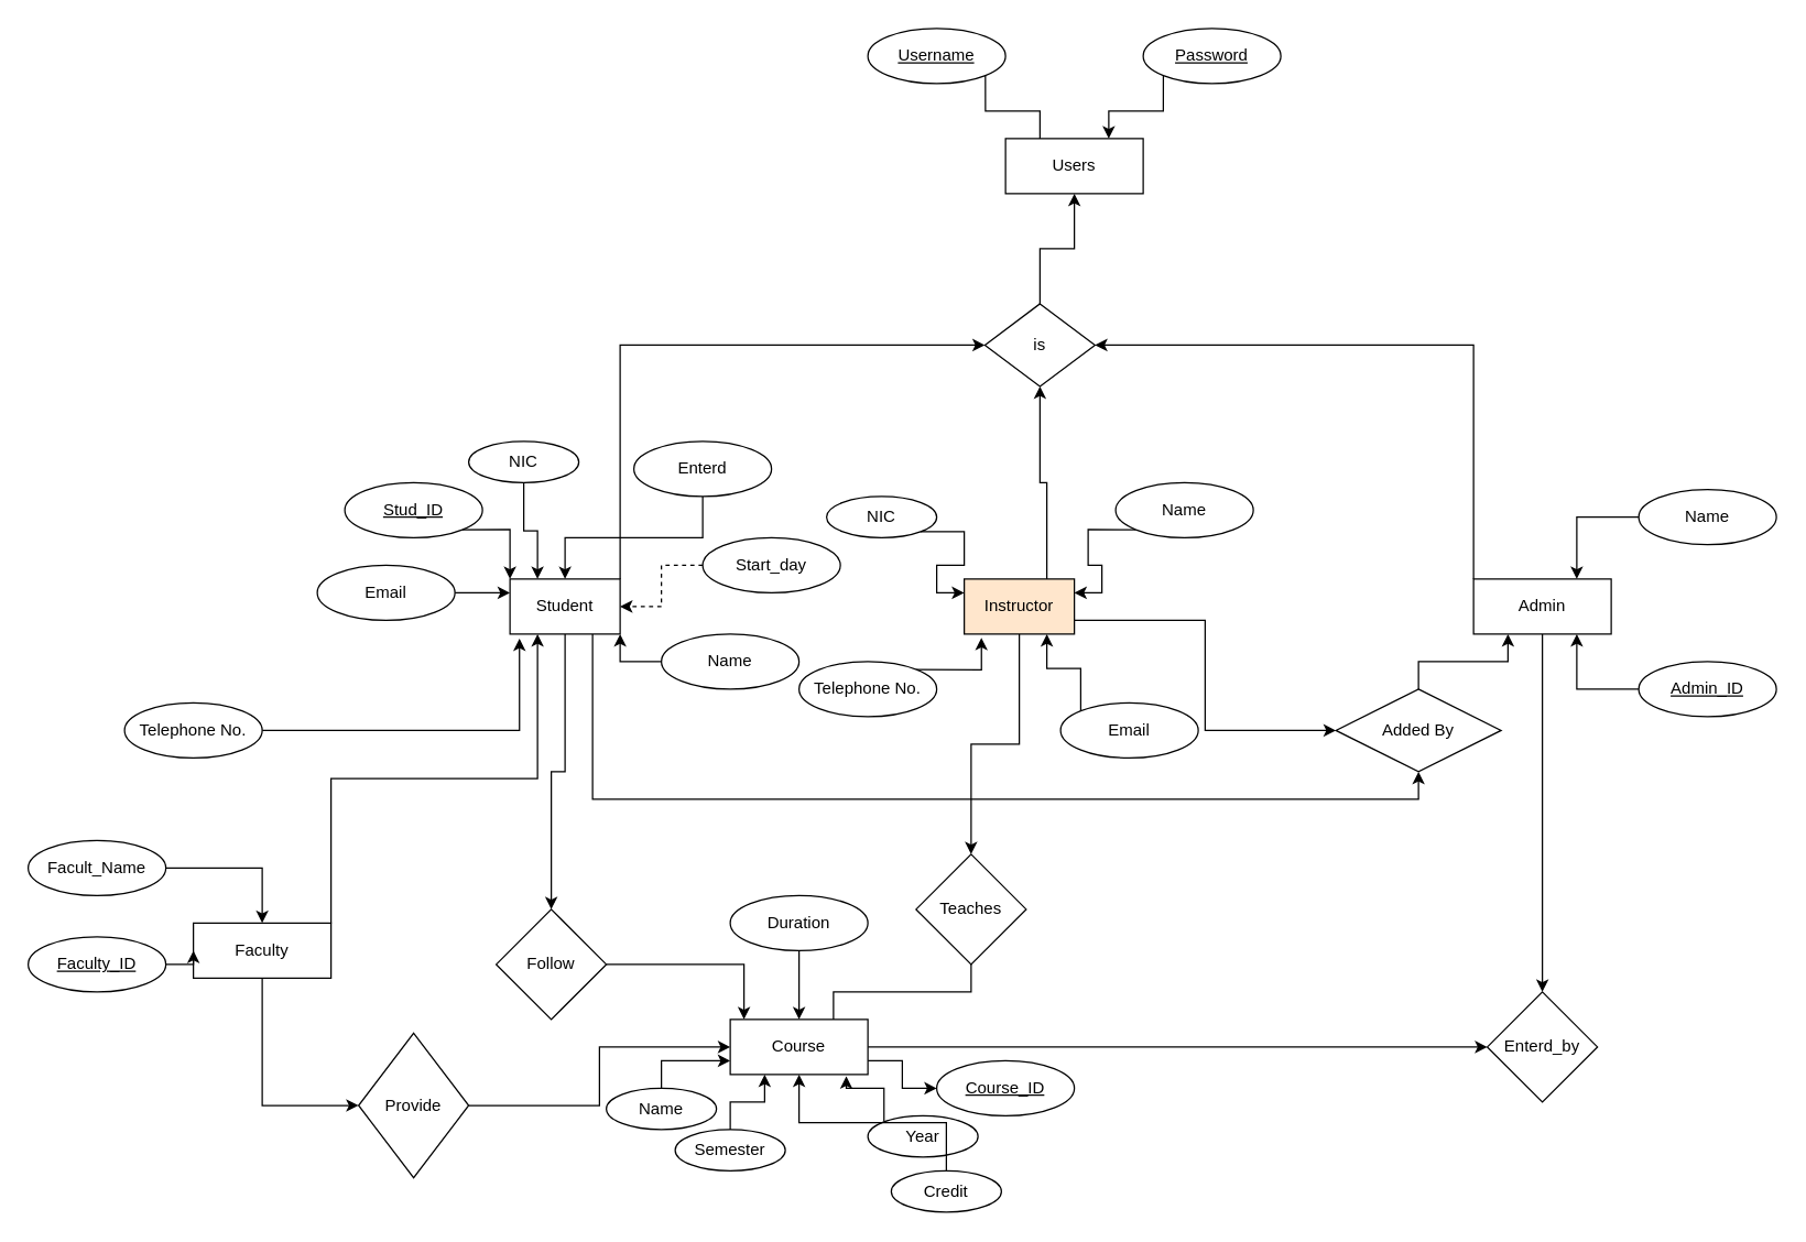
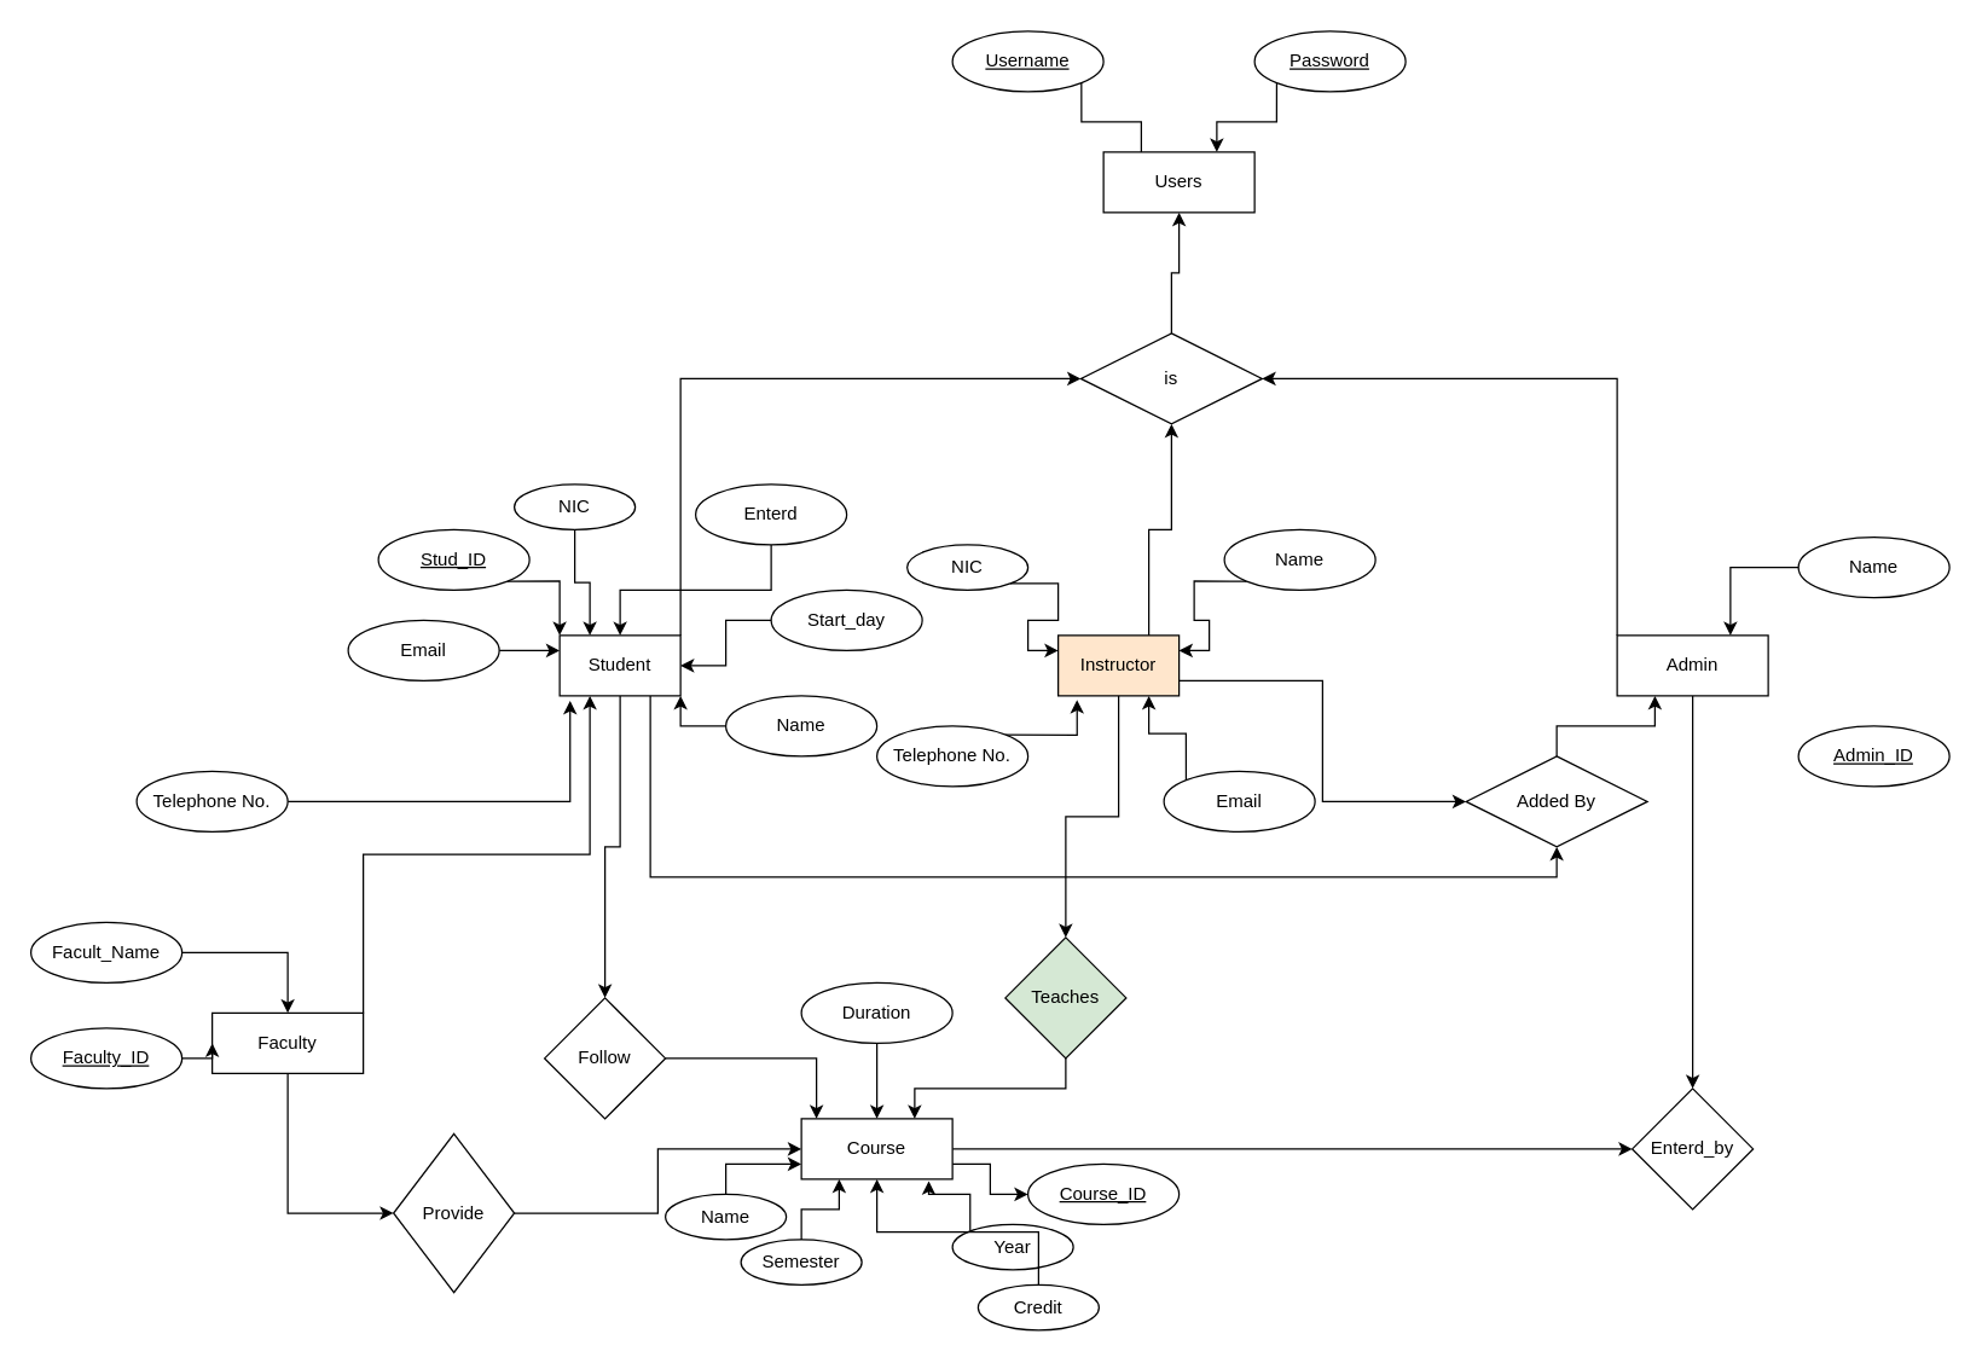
- <mxCell id="44" value="is" style="shape=rhombus;perimeter=rhombusPerimeter;whiteSpace=wrap;html=1;align=center;" vertex="1" parent="1"><mxGeometry x="715" y="220" width="80" height="60" as="geometry" /></mxCell>
+ <mxCell id="44" value="is" style="shape=rhombus;perimeter=rhombusPerimeter;whiteSpace=wrap;html=1;align=center;" vertex="1" parent="1"><mxGeometry x="715" y="220" width="120" height="60" as="geometry" /></mxCell>
- <mxCell id="47" value="" style="edgeStyle=orthogonalEdgeStyle;rounded=0;orthogonalLoop=1;jettySize=auto;html=1;dashed=1;" edge="1" parent="1" source="48" target="5"><mxGeometry relative="1" as="geometry" /></mxCell>
+ <mxCell id="47" value="" style="edgeStyle=orthogonalEdgeStyle;rounded=0;orthogonalLoop=1;jettySize=auto;html=1;" edge="1" parent="1" source="48" target="5"><mxGeometry relative="1" as="geometry" /></mxCell>
- <mxCell id="36" style="edgeStyle=orthogonalEdgeStyle;rounded=0;orthogonalLoop=1;jettySize=auto;html=1;exitX=0;exitY=0.5;exitDx=0;exitDy=0;entryX=0.75;entryY=1;entryDx=0;entryDy=0;" edge="1" parent="1" source="37" target="13"><mxGeometry relative="1" as="geometry" /></mxCell>
- <mxCell id="55" value="Teaches" style="rhombus;whiteSpace=wrap;html=1;" vertex="1" parent="1"><mxGeometry x="665" y="620" width="80" height="80" as="geometry" /></mxCell>
+ <mxCell id="55" value="Teaches" style="rhombus;whiteSpace=wrap;html=1;fillColor=#d5e8d4;" vertex="1" parent="1"><mxGeometry x="665" y="620" width="80" height="80" as="geometry" /></mxCell>
- <mxCell id="54" style="edgeStyle=orthogonalEdgeStyle;rounded=0;orthogonalLoop=1;jettySize=auto;html=1;exitX=0.5;exitY=1;exitDx=0;exitDy=0;entryX=0.75;entryY=0;entryDx=0;entryDy=0;endArrow=none;" edge="1" parent="1" source="55" target="51"><mxGeometry relative="1" as="geometry" /></mxCell>
+ <mxCell id="54" style="edgeStyle=orthogonalEdgeStyle;rounded=0;orthogonalLoop=1;jettySize=auto;html=1;exitX=0.5;exitY=1;exitDx=0;exitDy=0;entryX=0.75;entryY=0;entryDx=0;entryDy=0;" edge="1" parent="1" source="55" target="51"><mxGeometry relative="1" as="geometry" /></mxCell>
